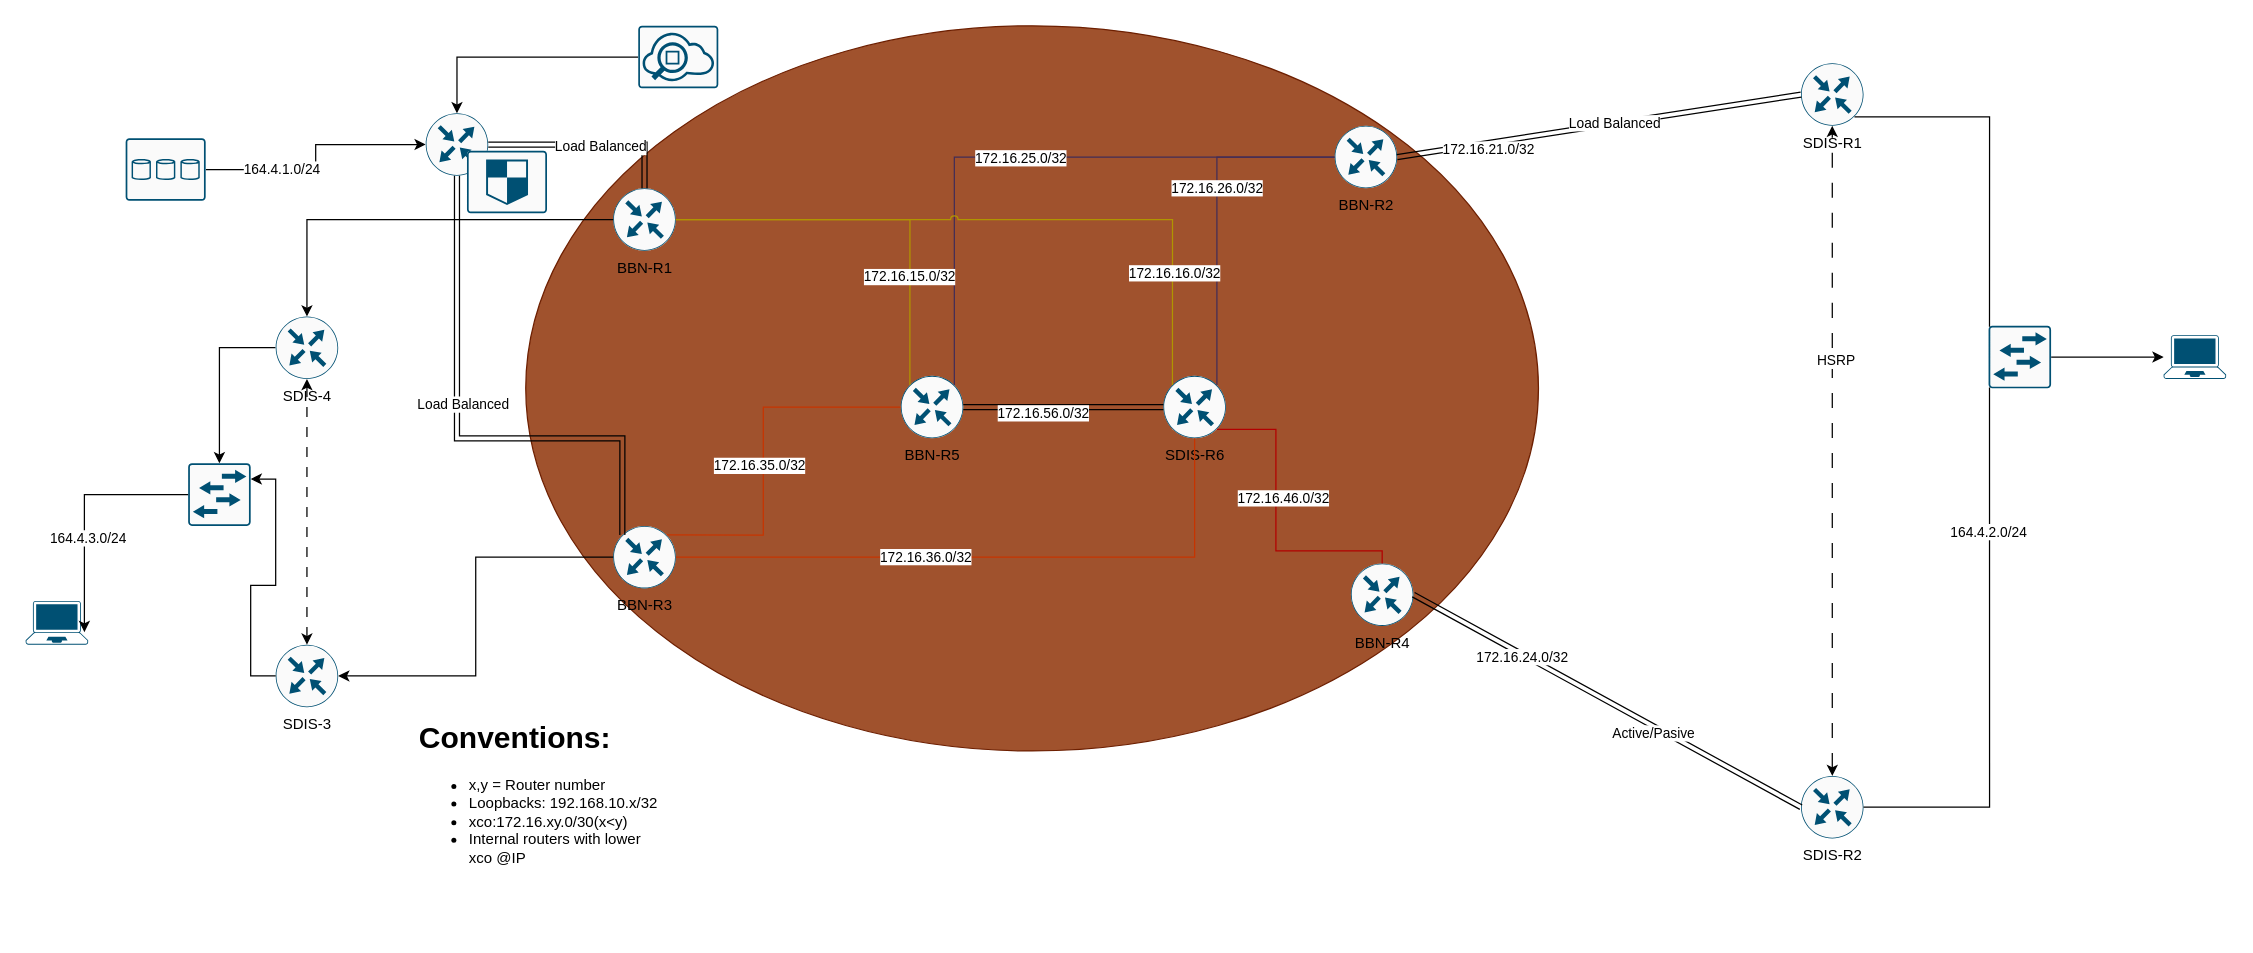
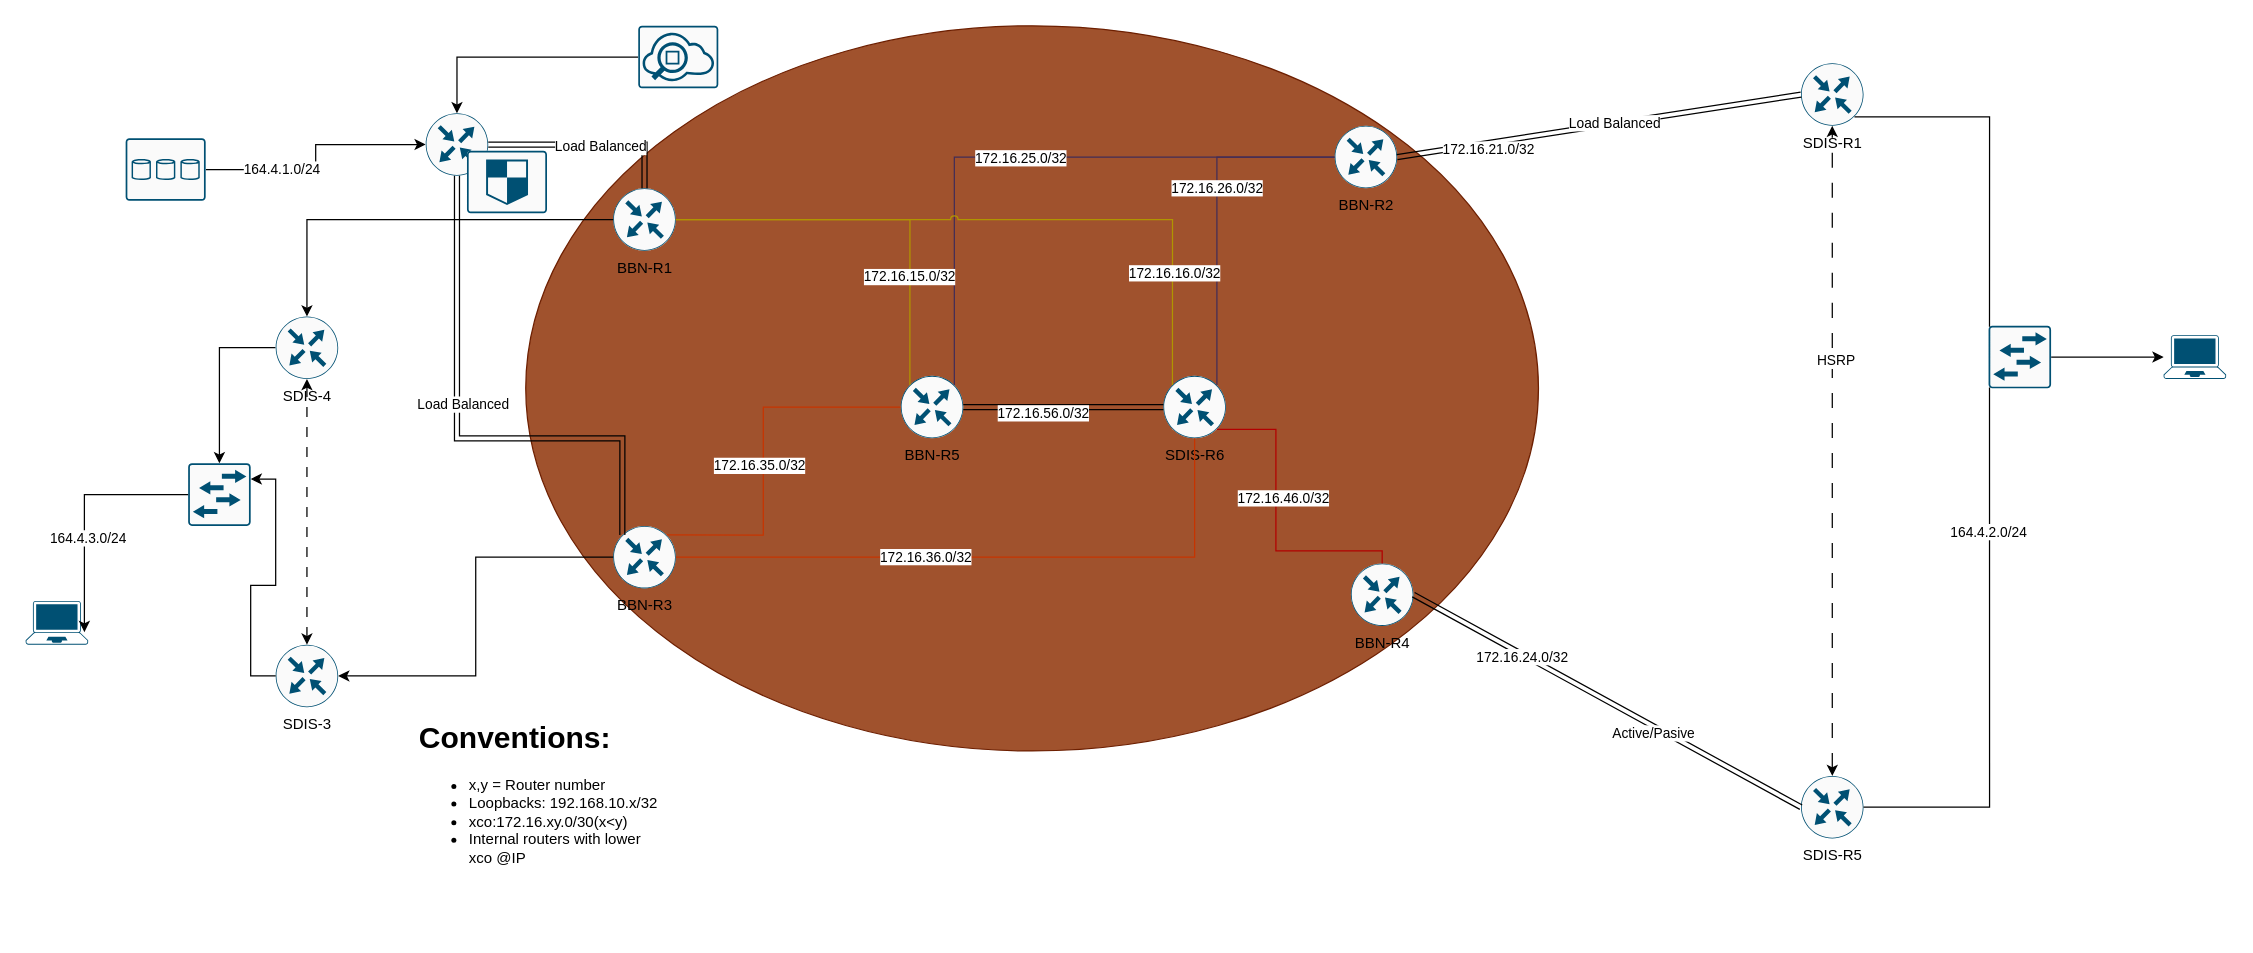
- <mxCell id="37" value="SDIS-R2" style="sketch=0;points=[[0.5,0,0],[1,0.5,0],[0.5,1,0],[0,0.5,0],[0.145,0.145,0],[0.856,0.145,0],[0.855,0.856,0],[0.145,0.855,0]];verticalLabelPosition=bottom;html=1;verticalAlign=top;aspect=fixed;align=center;pointerEvents=1;shape=mxgraph.cisco19.rect;prIcon=router;fillColor=#FAFAFA;strokeColor=#005073;" vertex="1" parent="1"><mxGeometry x="1440" y="620" width="50" height="50" as="geometry" /></mxCell>
+ <mxCell id="37" value="SDIS-R5" style="sketch=0;points=[[0.5,0,0],[1,0.5,0],[0.5,1,0],[0,0.5,0],[0.145,0.145,0],[0.856,0.145,0],[0.855,0.856,0],[0.145,0.855,0]];verticalLabelPosition=bottom;html=1;verticalAlign=top;aspect=fixed;align=center;pointerEvents=1;shape=mxgraph.cisco19.rect;prIcon=router;fillColor=#FAFAFA;strokeColor=#005073;" vertex="1" parent="1"><mxGeometry x="1440" y="620" width="50" height="50" as="geometry" /></mxCell>
